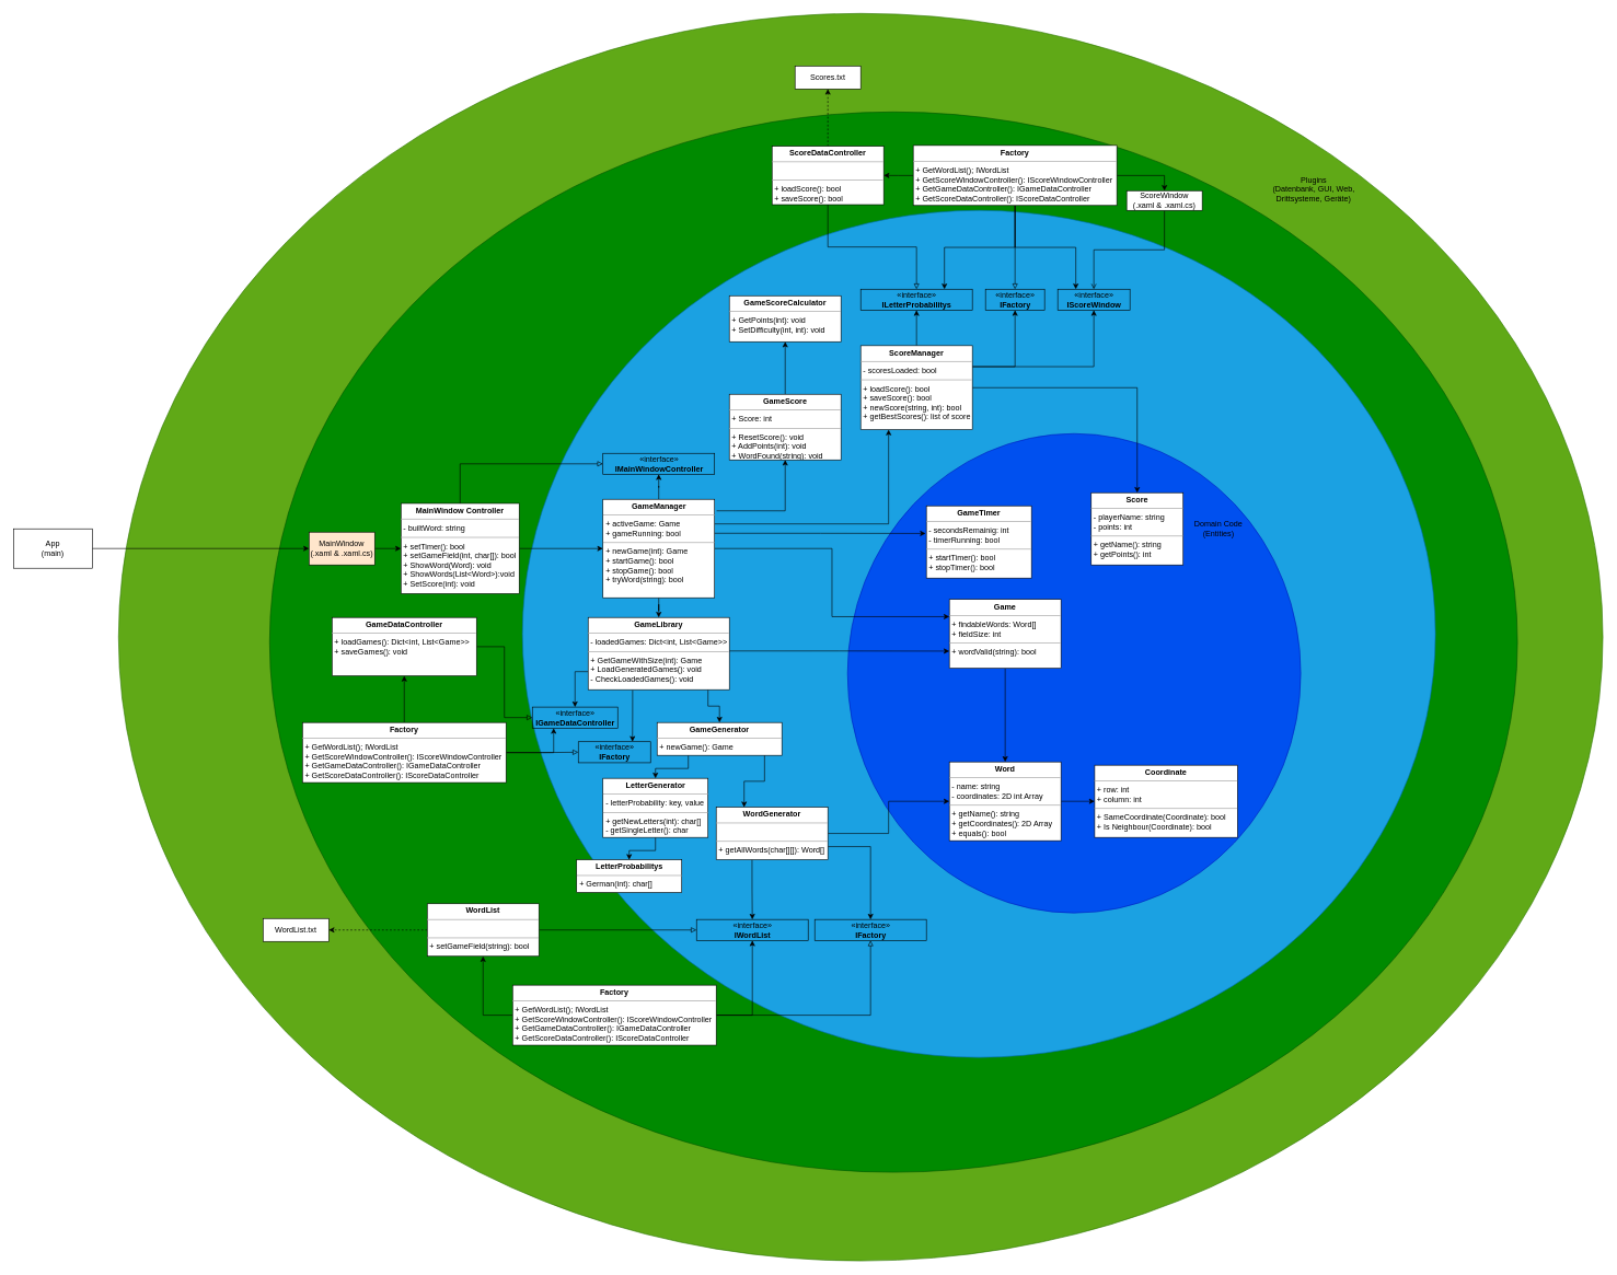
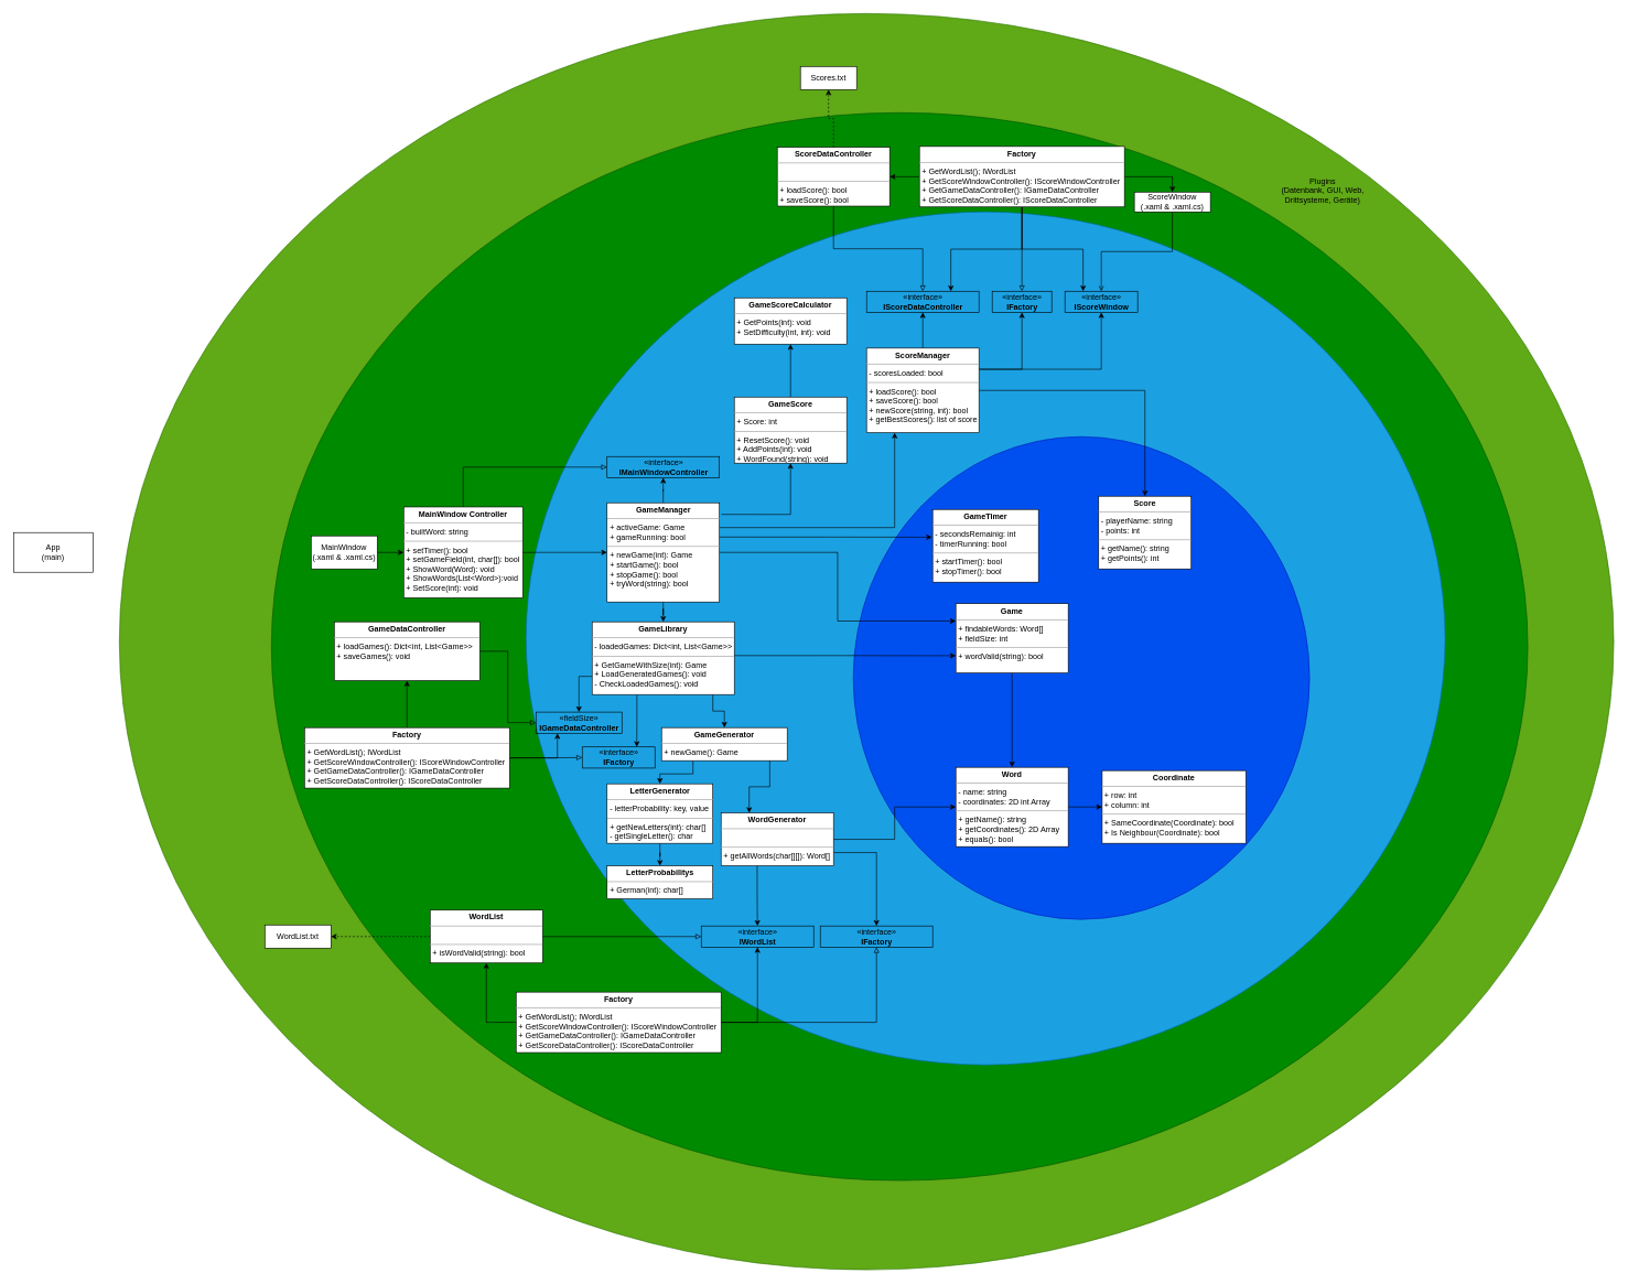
- <mxCell id="30" value="Scores.txt" style="rounded=0;whiteSpace=wrap;html=1;" parent="1" vertex="1"><mxGeometry x="1210" y="100" width="100" height="35" as="geometry" /></mxCell>
+ <mxCell id="30" value="Scores.txt" style="rounded=0;whiteSpace=wrap;html=1;" parent="1" vertex="1"><mxGeometry x="1210" y="100" width="85" height="35" as="geometry" /></mxCell>
- <mxCell id="34" value="«interface»&lt;br&gt;&lt;b&gt;I&lt;/b&gt;&lt;b&gt;LetterProbabilitys&lt;/b&gt;" style="html=1;labelBackgroundColor=none;fillColor=none;" parent="1" vertex="1"><mxGeometry x="1310" y="440" width="170" height="32" as="geometry" /></mxCell>
+ <mxCell id="34" value="«interface»&lt;br&gt;&lt;b&gt;I&lt;/b&gt;&lt;b&gt;ScoreDataController&lt;/b&gt;" style="html=1;labelBackgroundColor=none;fillColor=none;" parent="1" vertex="1"><mxGeometry x="1310" y="440" width="170" height="32" as="geometry" /></mxCell>
- <mxCell id="7" value="Domain Code&lt;br&gt;(Entities)" style="text;html=1;strokeColor=none;fillColor=none;align=center;verticalAlign=middle;whiteSpace=wrap;rounded=0;" parent="1" vertex="1"><mxGeometry x="1810" y="790" width="90" height="30" as="geometry" /></mxCell>
- <mxCell id="56" style="edgeStyle=orthogonalEdgeStyle;rounded=0;orthogonalLoop=1;jettySize=auto;html=1;entryX=0;entryY=0.5;entryDx=0;entryDy=0;exitX=1;exitY=0.5;exitDx=0;exitDy=0;" parent="1" source="57" target="9" edge="1"><mxGeometry relative="1" as="geometry" /></mxCell>
- <mxCell id="9" value="MainWindow&lt;br&gt;(.xaml &amp;amp; .xaml.cs)" style="rounded=0;whiteSpace=wrap;html=1;fillColor=#ffe6cc;" parent="1" vertex="1"><mxGeometry x="470" y="810" width="100" height="50" as="geometry" /></mxCell>
+ <mxCell id="9" value="MainWindow&lt;br&gt;(.xaml &amp;amp; .xaml.cs)" style="rounded=0;whiteSpace=wrap;html=1;" parent="1" vertex="1"><mxGeometry x="470" y="810" width="100" height="50" as="geometry" /></mxCell>
- <mxCell id="79" value="«interface»&lt;br&gt;&lt;b&gt;IGameDataController&lt;br&gt;&lt;/b&gt;" style="html=1;labelBackgroundColor=none;fillColor=none;" vertex="1" parent="1"><mxGeometry x="810" y="1076.5" width="130" height="32" as="geometry" /></mxCell>
+ <mxCell id="79" value="«fieldSize»&lt;br&gt;&lt;b&gt;IGameDataController&lt;br&gt;&lt;/b&gt;" style="html=1;labelBackgroundColor=none;fillColor=none;" vertex="1" parent="1"><mxGeometry x="810" y="1076.5" width="130" height="32" as="geometry" /></mxCell>
- <mxCell id="67" value="&lt;p style=&quot;margin: 0px ; margin-top: 4px ; text-align: center&quot;&gt;&lt;b&gt;LetterProbabilitys&lt;/b&gt;&lt;/p&gt;&lt;hr size=&quot;1&quot;&gt;&lt;p style=&quot;margin: 0px ; margin-left: 4px&quot;&gt;&lt;/p&gt;&lt;p style=&quot;margin: 0px ; margin-left: 4px&quot;&gt;+ German(int): char[]&lt;/p&gt;&lt;p style=&quot;margin: 0px ; margin-left: 4px&quot;&gt;&lt;br&gt;&lt;/p&gt;" style="verticalAlign=top;align=left;overflow=fill;fontSize=12;fontFamily=Helvetica;html=1;labelBackgroundColor=none;collapsible=0;" parent="1" vertex="1"><mxGeometry x="877.5" y="1309" width="160" height="50" as="geometry"><mxRectangle x="610" y="215" width="130" height="80" as="alternateBounds" /></mxGeometry></mxCell>
+ <mxCell id="67" value="&lt;p style=&quot;margin: 0px ; margin-top: 4px ; text-align: center&quot;&gt;&lt;b&gt;LetterProbabilitys&lt;/b&gt;&lt;/p&gt;&lt;hr size=&quot;1&quot;&gt;&lt;p style=&quot;margin: 0px ; margin-left: 4px&quot;&gt;&lt;/p&gt;&lt;p style=&quot;margin: 0px ; margin-left: 4px&quot;&gt;+ German(int): char[]&lt;/p&gt;&lt;p style=&quot;margin: 0px ; margin-left: 4px&quot;&gt;&lt;br&gt;&lt;/p&gt;" style="verticalAlign=top;align=left;overflow=fill;fontSize=12;fontFamily=Helvetica;html=1;labelBackgroundColor=none;collapsible=0;" parent="1" vertex="1"><mxGeometry x="917.5" y="1309" width="160" height="50" as="geometry"><mxRectangle x="610" y="215" width="130" height="80" as="alternateBounds" /></mxGeometry></mxCell>
- <mxCell id="36" value="&lt;p style=&quot;margin: 0px ; margin-top: 4px ; text-align: center&quot;&gt;&lt;b&gt;WordList&lt;/b&gt;&lt;/p&gt;&lt;hr size=&quot;1&quot;&gt;&lt;p style=&quot;margin: 0px ; margin-left: 4px&quot;&gt;&lt;br&gt;&lt;/p&gt;&lt;hr size=&quot;1&quot;&gt;&lt;p style=&quot;margin: 0px ; margin-left: 4px&quot;&gt;+ setGameField(string): bool&lt;/p&gt;" style="verticalAlign=top;align=left;overflow=fill;fontSize=12;fontFamily=Helvetica;html=1;labelBackgroundColor=none;collapsible=0;" parent="1" vertex="1"><mxGeometry x="650" y="1376" width="170" height="80" as="geometry"><mxRectangle x="610" y="215" width="130" height="80" as="alternateBounds" /></mxGeometry></mxCell>
+ <mxCell id="36" value="&lt;p style=&quot;margin: 0px ; margin-top: 4px ; text-align: center&quot;&gt;&lt;b&gt;WordList&lt;/b&gt;&lt;/p&gt;&lt;hr size=&quot;1&quot;&gt;&lt;p style=&quot;margin: 0px ; margin-left: 4px&quot;&gt;&lt;br&gt;&lt;/p&gt;&lt;hr size=&quot;1&quot;&gt;&lt;p style=&quot;margin: 0px ; margin-left: 4px&quot;&gt;+ isWordValid(string): bool&lt;/p&gt;" style="verticalAlign=top;align=left;overflow=fill;fontSize=12;fontFamily=Helvetica;html=1;labelBackgroundColor=none;collapsible=0;" parent="1" vertex="1"><mxGeometry x="650" y="1376" width="170" height="80" as="geometry"><mxRectangle x="610" y="215" width="130" height="80" as="alternateBounds" /></mxGeometry></mxCell>
